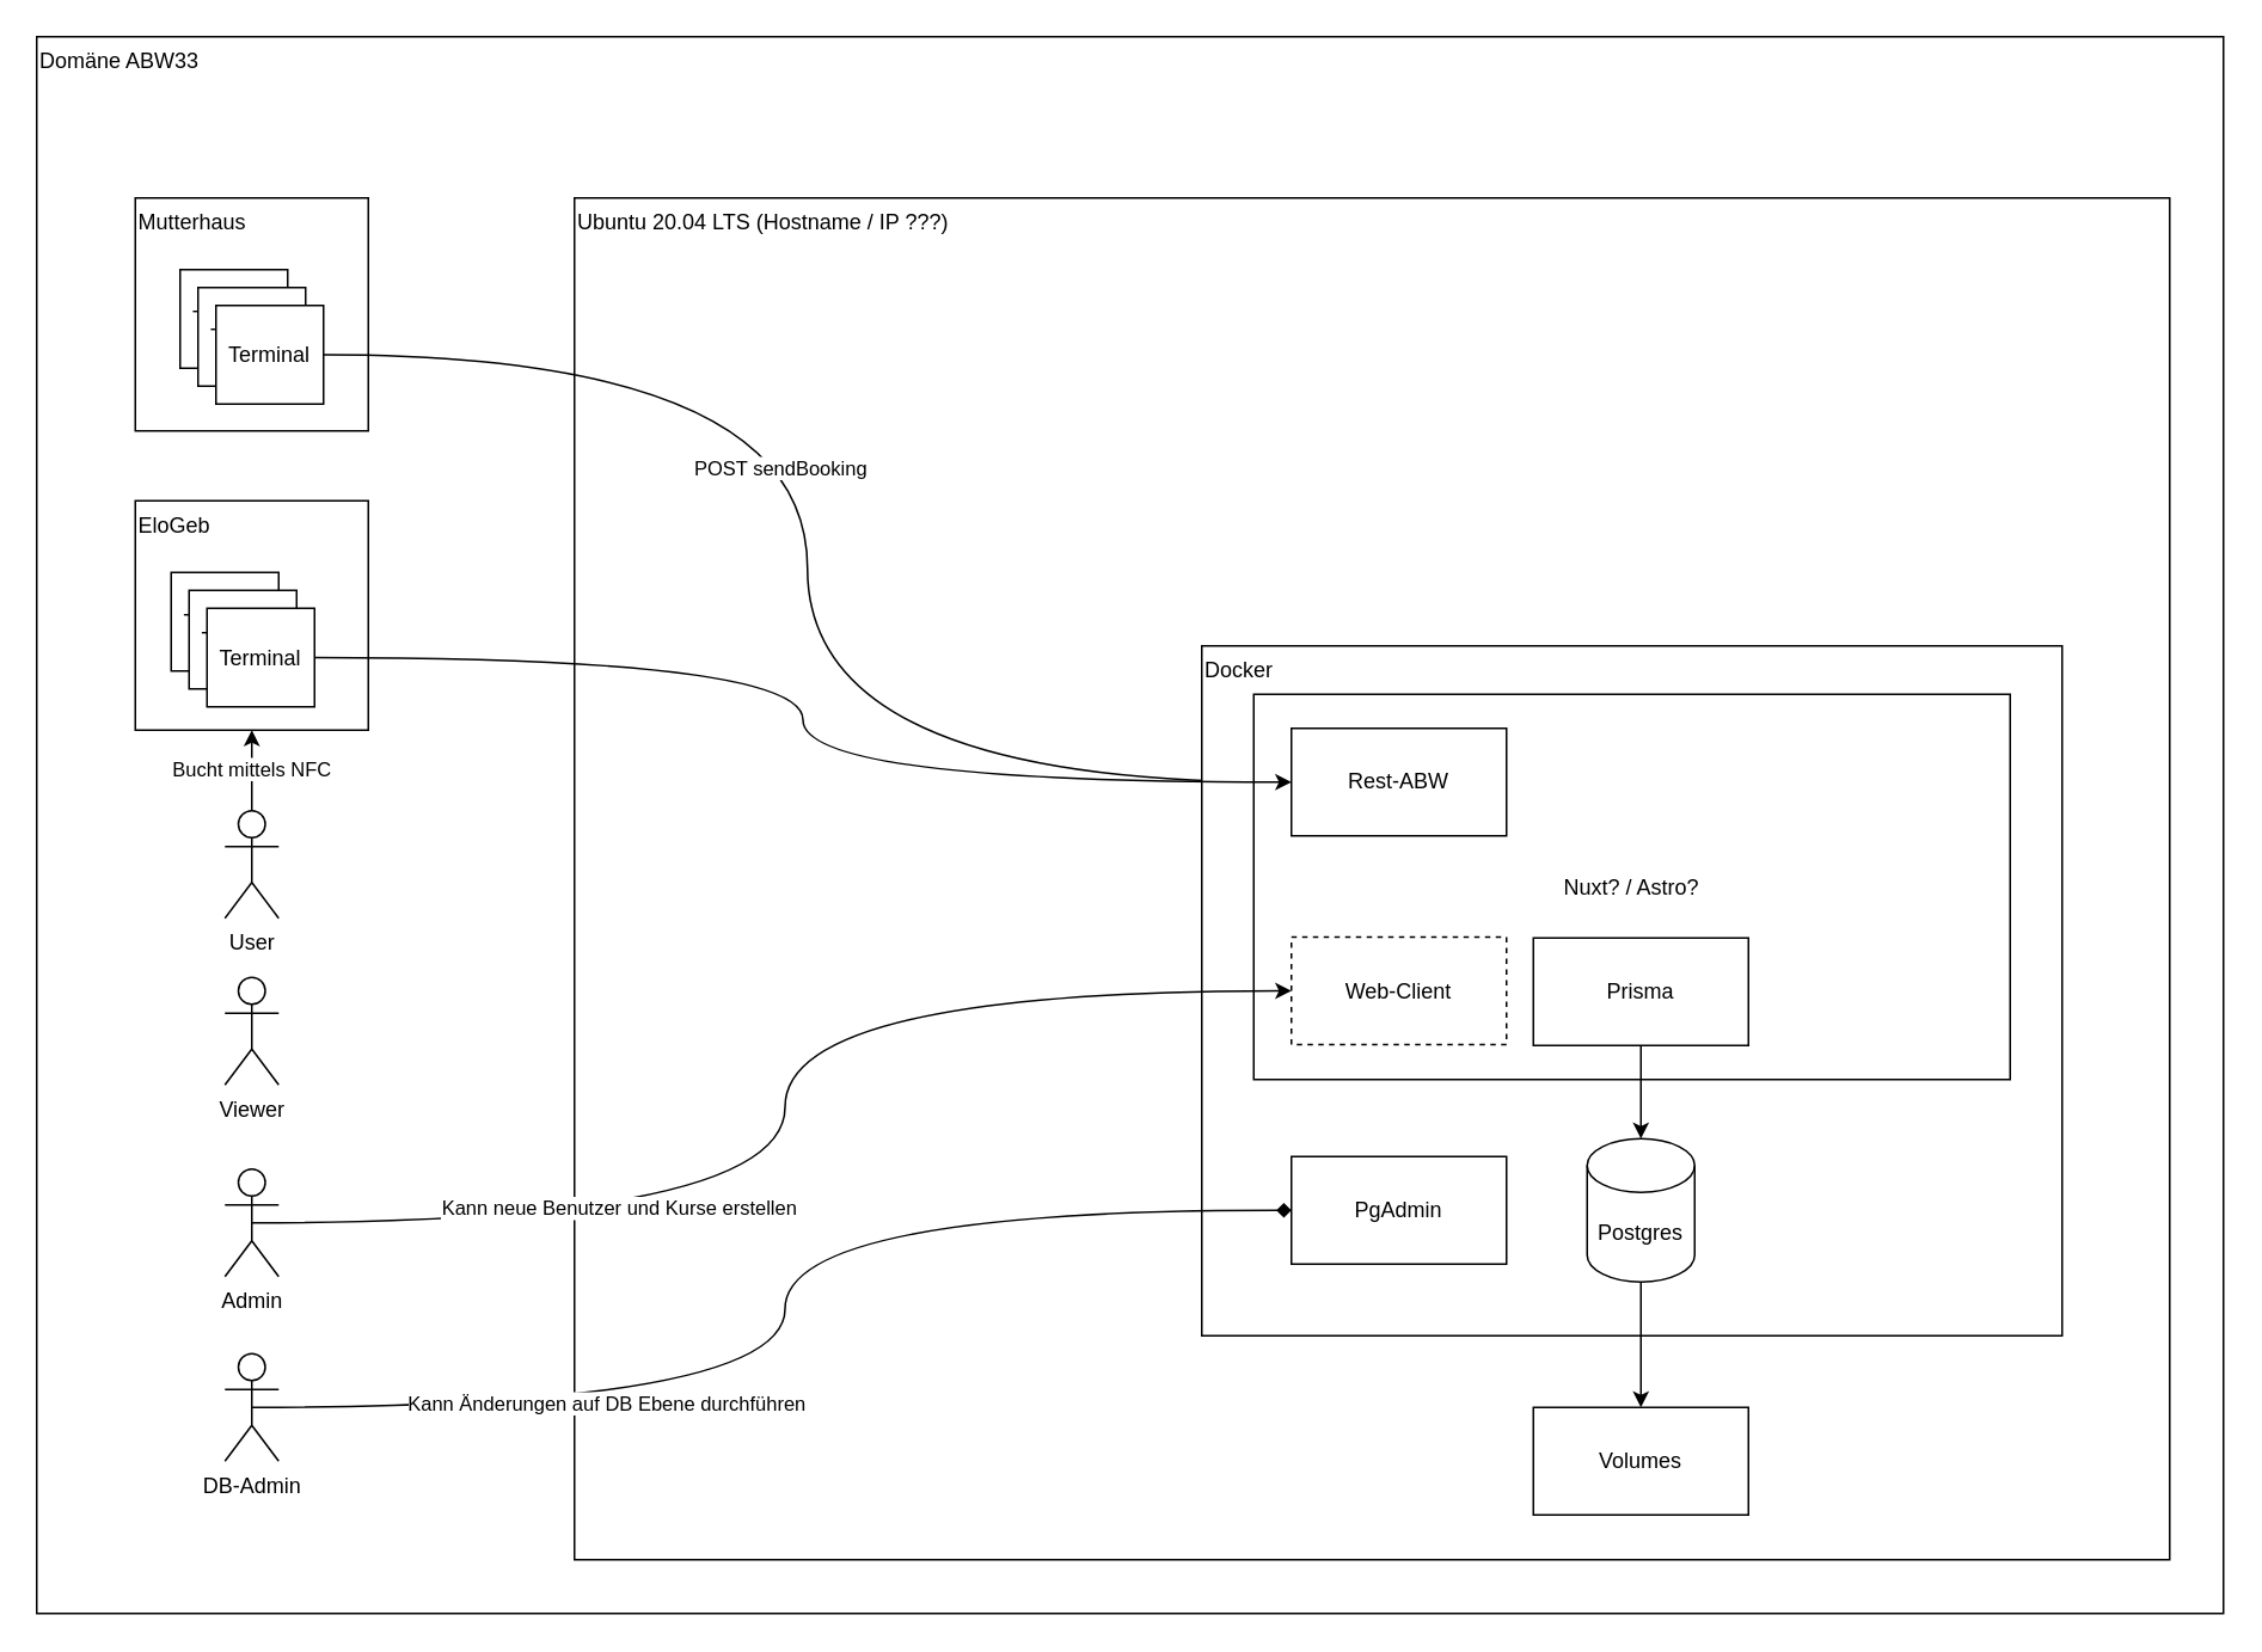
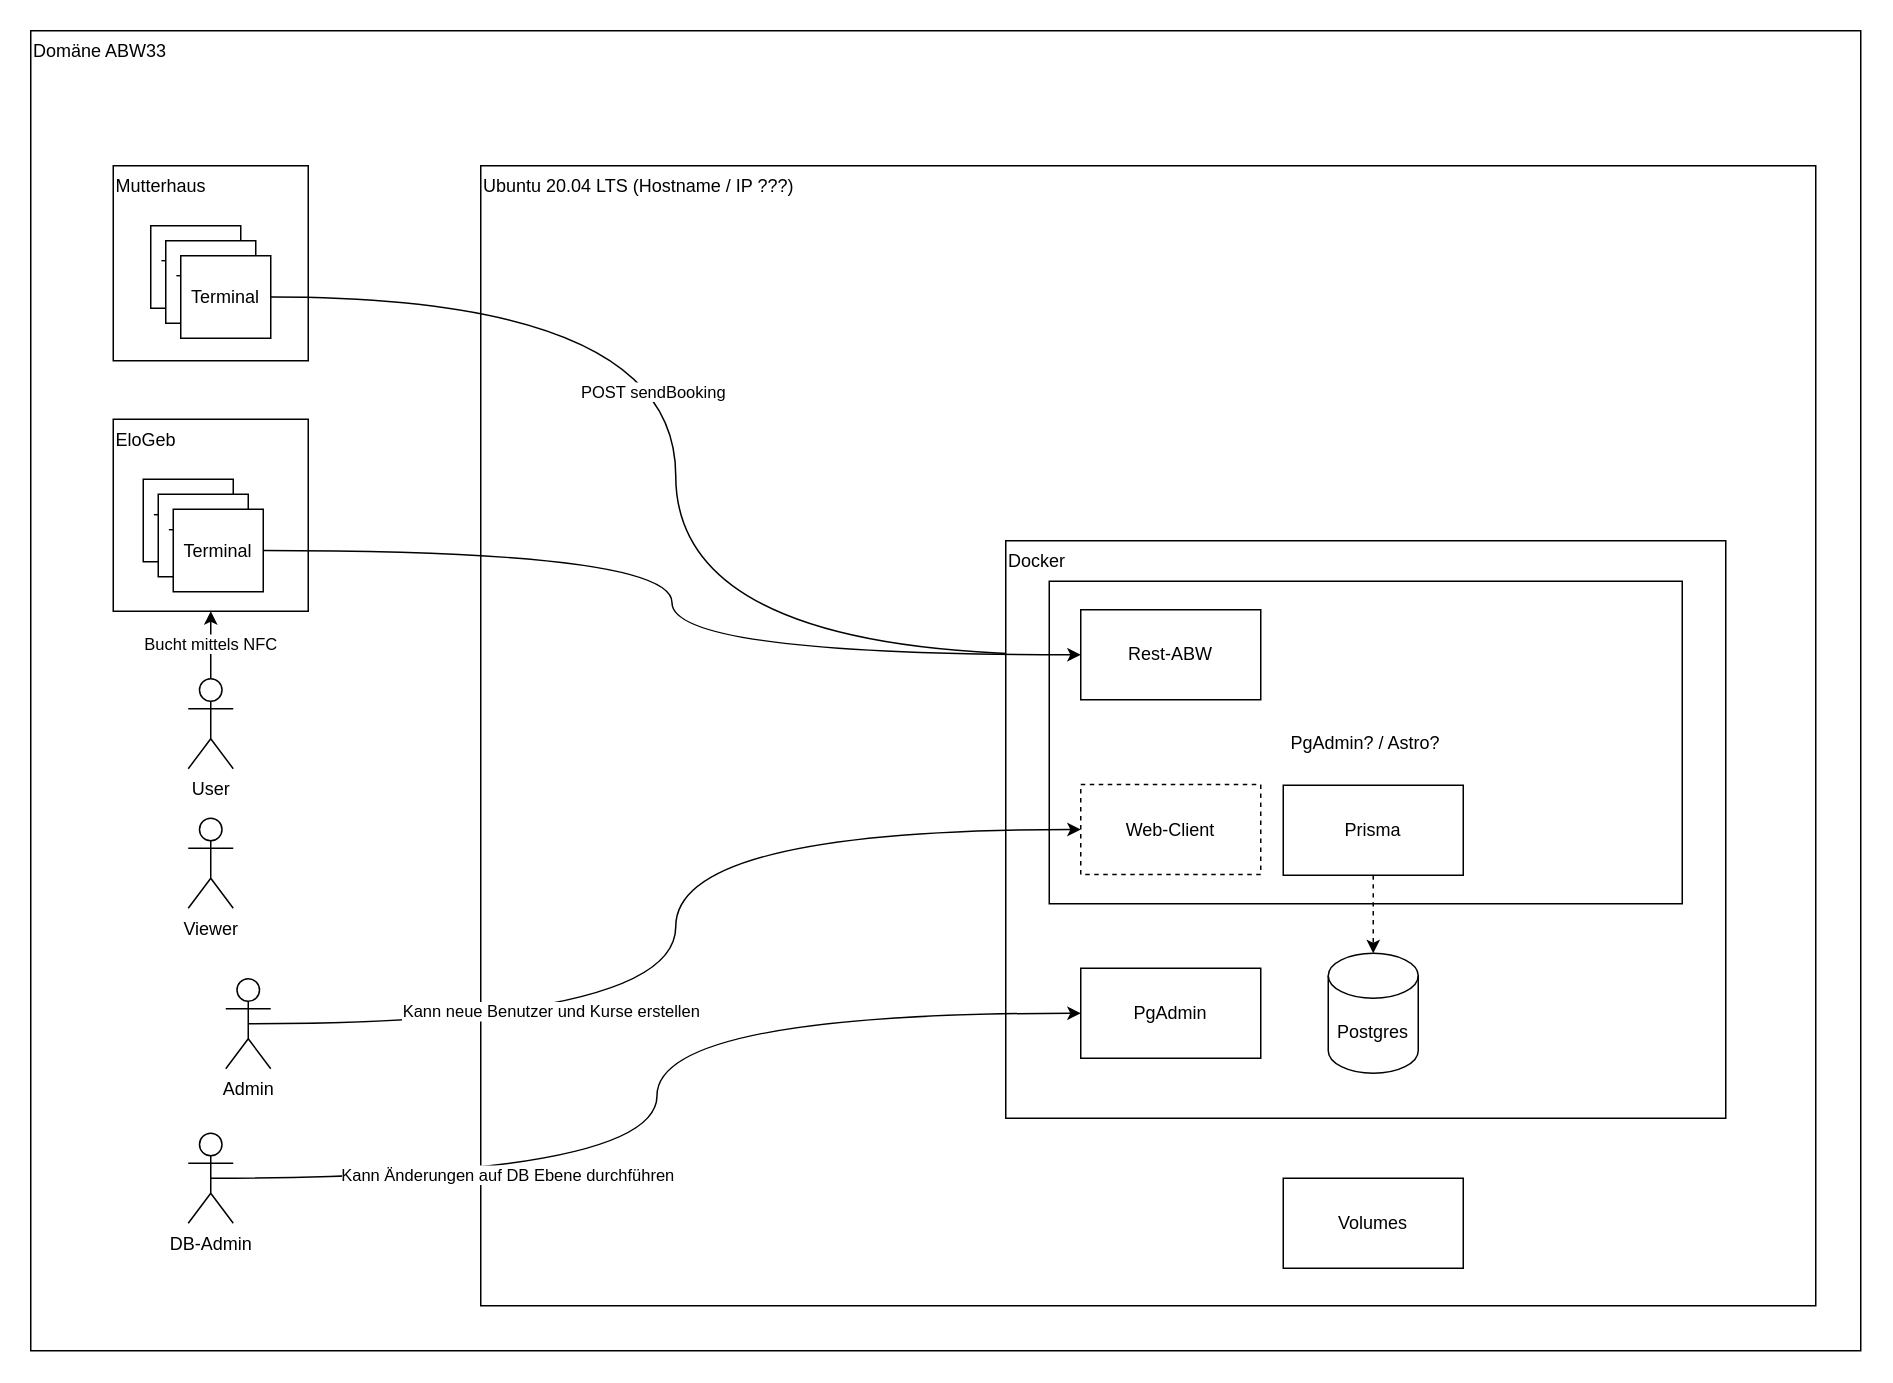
- <mxCell id="18" value="Nuxt? / Astro?" style="rounded=0;whiteSpace=wrap;html=1;labelBackgroundColor=#FFFFFF;" vertex="1" parent="1"><mxGeometry x="699" y="387" width="422" height="215" as="geometry" /></mxCell>
+ <mxCell id="18" value="PgAdmin? / Astro?" style="rounded=0;whiteSpace=wrap;html=1;labelBackgroundColor=#FFFFFF;" vertex="1" parent="1"><mxGeometry x="699" y="387" width="422" height="215" as="geometry" /></mxCell>
- <mxCell id="19" style="edgeStyle=orthogonalEdgeStyle;curved=1;rounded=0;orthogonalLoop=1;jettySize=auto;html=1;entryX=0.5;entryY=0;entryDx=0;entryDy=0;entryPerimeter=0;" edge="1" parent="1" source="34" target="13"><mxGeometry relative="1" as="geometry" /></mxCell>
+ <mxCell id="19" style="edgeStyle=orthogonalEdgeStyle;curved=1;rounded=0;orthogonalLoop=1;jettySize=auto;html=1;entryX=0.5;entryY=0;entryDx=0;entryDy=0;entryPerimeter=0;dashed=1;" edge="1" parent="1" source="34" target="13"><mxGeometry relative="1" as="geometry" /></mxCell>
- <mxCell id="16" style="edgeStyle=orthogonalEdgeStyle;rounded=0;orthogonalLoop=1;jettySize=auto;html=1;exitX=0.5;exitY=0.5;exitDx=0;exitDy=0;exitPerimeter=0;entryX=0;entryY=0.5;entryDx=0;entryDy=0;curved=1;endArrow=diamond;" edge="1" parent="1" source="21" target="14"><mxGeometry relative="1" as="geometry" /></mxCell>
+ <mxCell id="16" style="edgeStyle=orthogonalEdgeStyle;rounded=0;orthogonalLoop=1;jettySize=auto;html=1;exitX=0.5;exitY=0.5;exitDx=0;exitDy=0;exitPerimeter=0;entryX=0;entryY=0.5;entryDx=0;entryDy=0;curved=1;" edge="1" parent="1" source="21" target="14"><mxGeometry relative="1" as="geometry" /></mxCell>
- <mxCell id="15" value="Admin" style="shape=umlActor;verticalLabelPosition=bottom;verticalAlign=top;html=1;outlineConnect=0;" vertex="1" parent="1"><mxGeometry x="125" y="652" width="30" height="60" as="geometry" /></mxCell>
+ <mxCell id="15" value="Admin" style="shape=umlActor;verticalLabelPosition=bottom;verticalAlign=top;html=1;outlineConnect=0;" vertex="1" parent="1"><mxGeometry x="150" y="652" width="30" height="60" as="geometry" /></mxCell>
- <mxCell id="12" style="edgeStyle=orthogonalEdgeStyle;rounded=0;orthogonalLoop=1;jettySize=auto;html=1;exitX=0.5;exitY=1;exitDx=0;exitDy=0;exitPerimeter=0;" edge="1" parent="1" source="13" target="11"><mxGeometry relative="1" as="geometry" /></mxCell>
